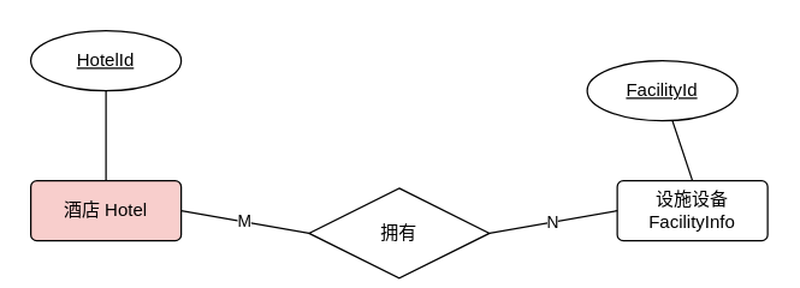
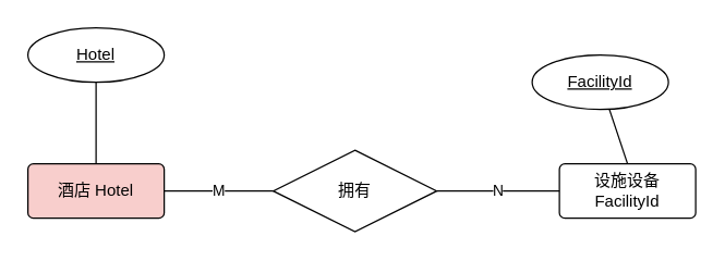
- <mxCell id="8" value="HotelId" style="ellipse;whiteSpace=wrap;html=1;align=center;fontStyle=4;" vertex="1" parent="1"><mxGeometry x="20" y="20" width="100" height="40" as="geometry" /></mxCell>
+ <mxCell id="8" value="Hotel" style="ellipse;whiteSpace=wrap;html=1;align=center;fontStyle=4;" vertex="1" parent="1"><mxGeometry x="20" y="20" width="100" height="40" as="geometry" /></mxCell>
- <mxCell id="4" value="设施设备 FacilityInfo" style="rounded=1;arcSize=10;whiteSpace=wrap;html=1;align=center;" vertex="1" parent="1"><mxGeometry x="410" y="120" width="100" height="40" as="geometry" /></mxCell>
+ <mxCell id="4" value="设施设备 FacilityId" style="rounded=1;arcSize=10;whiteSpace=wrap;html=1;align=center;" vertex="1" parent="1"><mxGeometry x="410" y="120" width="100" height="40" as="geometry" /></mxCell>
- <mxCell id="6" value="拥有" style="shape=rhombus;perimeter=rhombusPerimeter;whiteSpace=wrap;html=1;align=center;" vertex="1" parent="1"><mxGeometry x="205" y="125" width="120" height="60" as="geometry" /></mxCell>
+ <mxCell id="6" value="拥有" style="shape=rhombus;perimeter=rhombusPerimeter;whiteSpace=wrap;html=1;align=center;" vertex="1" parent="1"><mxGeometry x="200" y="110" width="120" height="60" as="geometry" /></mxCell>
